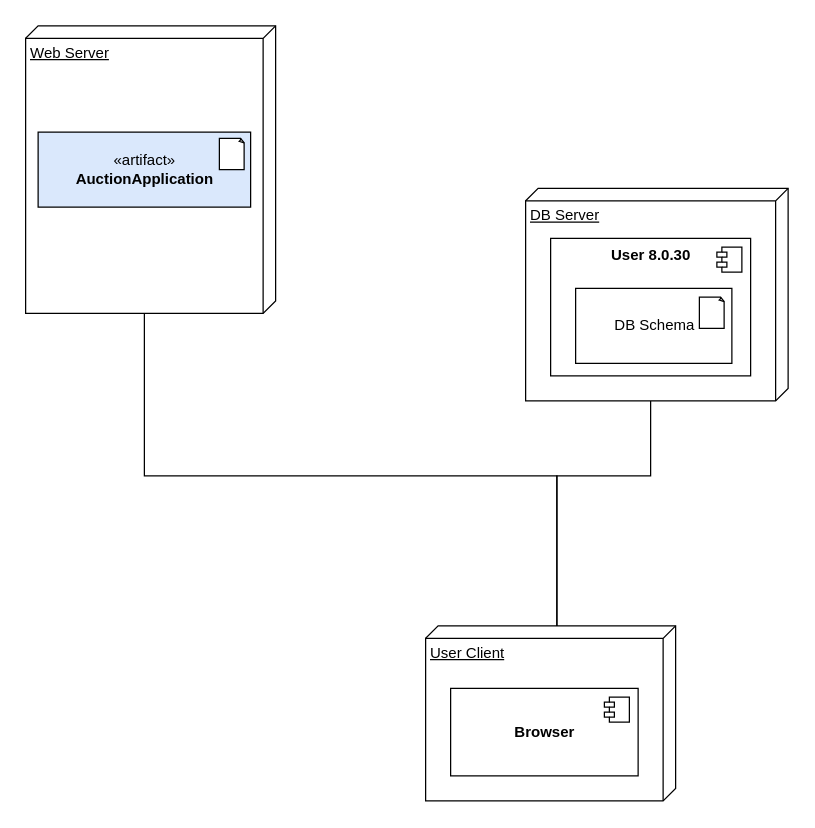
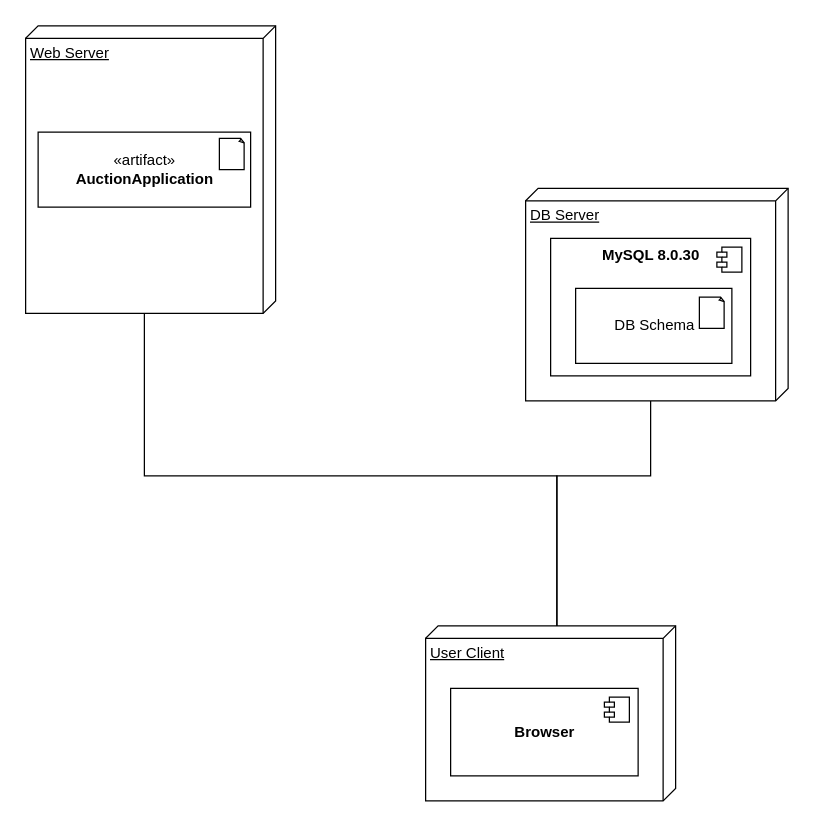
- <mxCell id="13" value="«artifact»&lt;br&gt;&lt;b&gt;AuctionApplication&lt;/b&gt;" style="html=1;dropTarget=0;fillColor=#dae8fc;" parent="1" vertex="1"><mxGeometry x="30" y="105" width="170" height="60" as="geometry" /></mxCell>
+ <mxCell id="13" value="«artifact»&lt;br&gt;&lt;b&gt;AuctionApplication&lt;/b&gt;" style="html=1;dropTarget=0;" parent="1" vertex="1"><mxGeometry x="30" y="105" width="170" height="60" as="geometry" /></mxCell>
- <mxCell id="5" value="&lt;b&gt;User 8.0.30&lt;br&gt;&lt;/b&gt;" style="html=1;dropTarget=0;align=center;verticalAlign=top;" parent="1" vertex="1"><mxGeometry x="440" y="190" width="160" height="110" as="geometry" /></mxCell>
+ <mxCell id="5" value="&lt;b&gt;MySQL 8.0.30&lt;br&gt;&lt;/b&gt;" style="html=1;dropTarget=0;align=center;verticalAlign=top;" parent="1" vertex="1"><mxGeometry x="440" y="190" width="160" height="110" as="geometry" /></mxCell>
